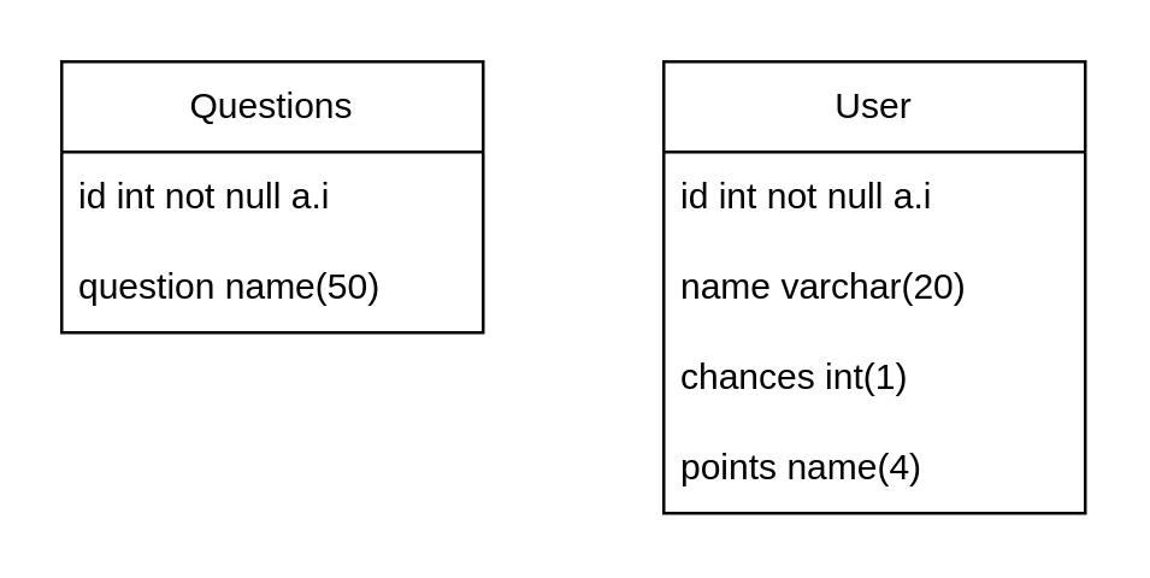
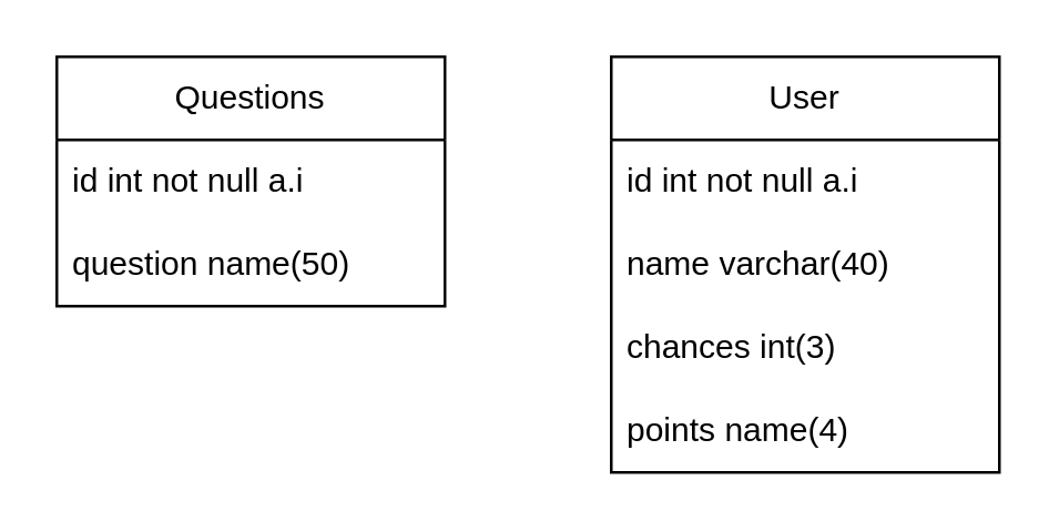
- <mxCell id="4" value="&lt;div&gt;name varchar(20)&lt;/div&gt;" style="text;strokeColor=none;fillColor=none;align=left;verticalAlign=middle;spacingLeft=4;spacingRight=4;overflow=hidden;points=[[0,0.5],[1,0.5]];portConstraint=eastwest;rotatable=0;whiteSpace=wrap;html=1;" vertex="1" parent="2"><mxGeometry y="60" width="140" height="30" as="geometry" /></mxCell>
+ <mxCell id="4" value="&lt;div&gt;name varchar(40)&lt;/div&gt;" style="text;strokeColor=none;fillColor=none;align=left;verticalAlign=middle;spacingLeft=4;spacingRight=4;overflow=hidden;points=[[0,0.5],[1,0.5]];portConstraint=eastwest;rotatable=0;whiteSpace=wrap;html=1;" vertex="1" parent="2"><mxGeometry y="60" width="140" height="30" as="geometry" /></mxCell>
- <mxCell id="5" value="chances int(1)" style="text;strokeColor=none;fillColor=none;align=left;verticalAlign=middle;spacingLeft=4;spacingRight=4;overflow=hidden;points=[[0,0.5],[1,0.5]];portConstraint=eastwest;rotatable=0;whiteSpace=wrap;html=1;" vertex="1" parent="2"><mxGeometry y="90" width="140" height="30" as="geometry" /></mxCell>
+ <mxCell id="5" value="chances int(3)" style="text;strokeColor=none;fillColor=none;align=left;verticalAlign=middle;spacingLeft=4;spacingRight=4;overflow=hidden;points=[[0,0.5],[1,0.5]];portConstraint=eastwest;rotatable=0;whiteSpace=wrap;html=1;" vertex="1" parent="2"><mxGeometry y="90" width="140" height="30" as="geometry" /></mxCell>
